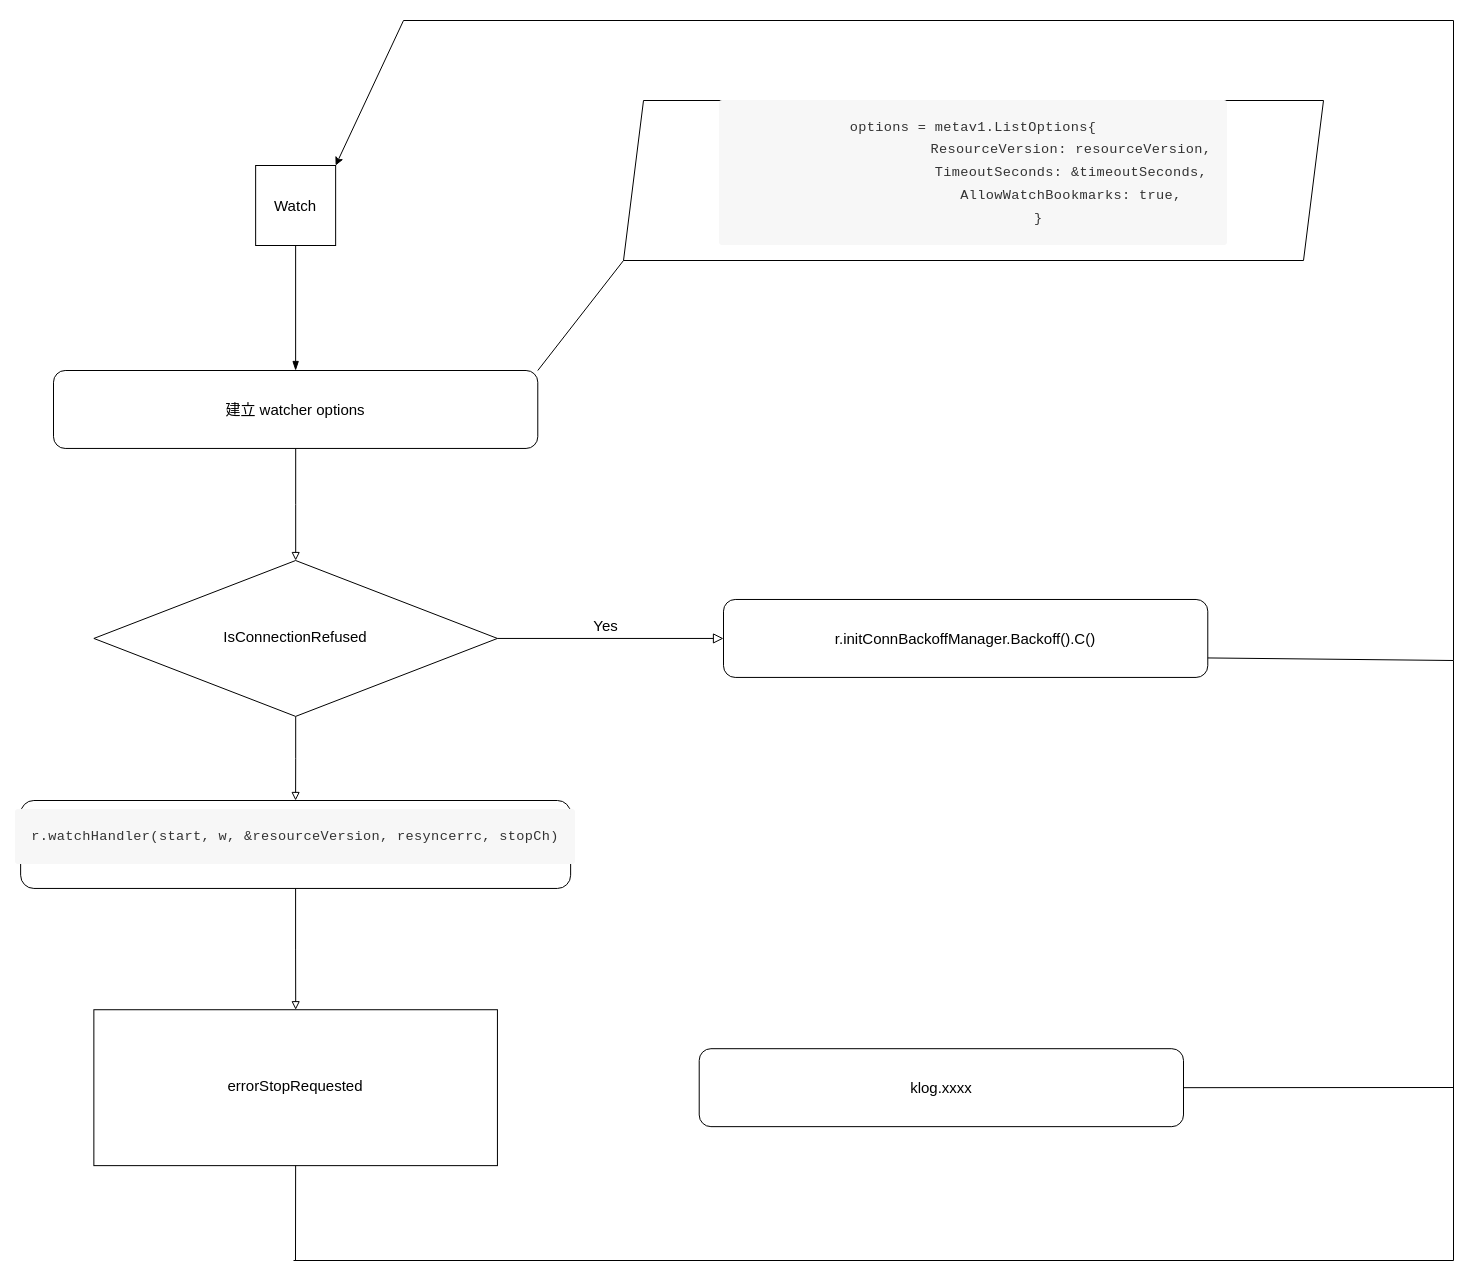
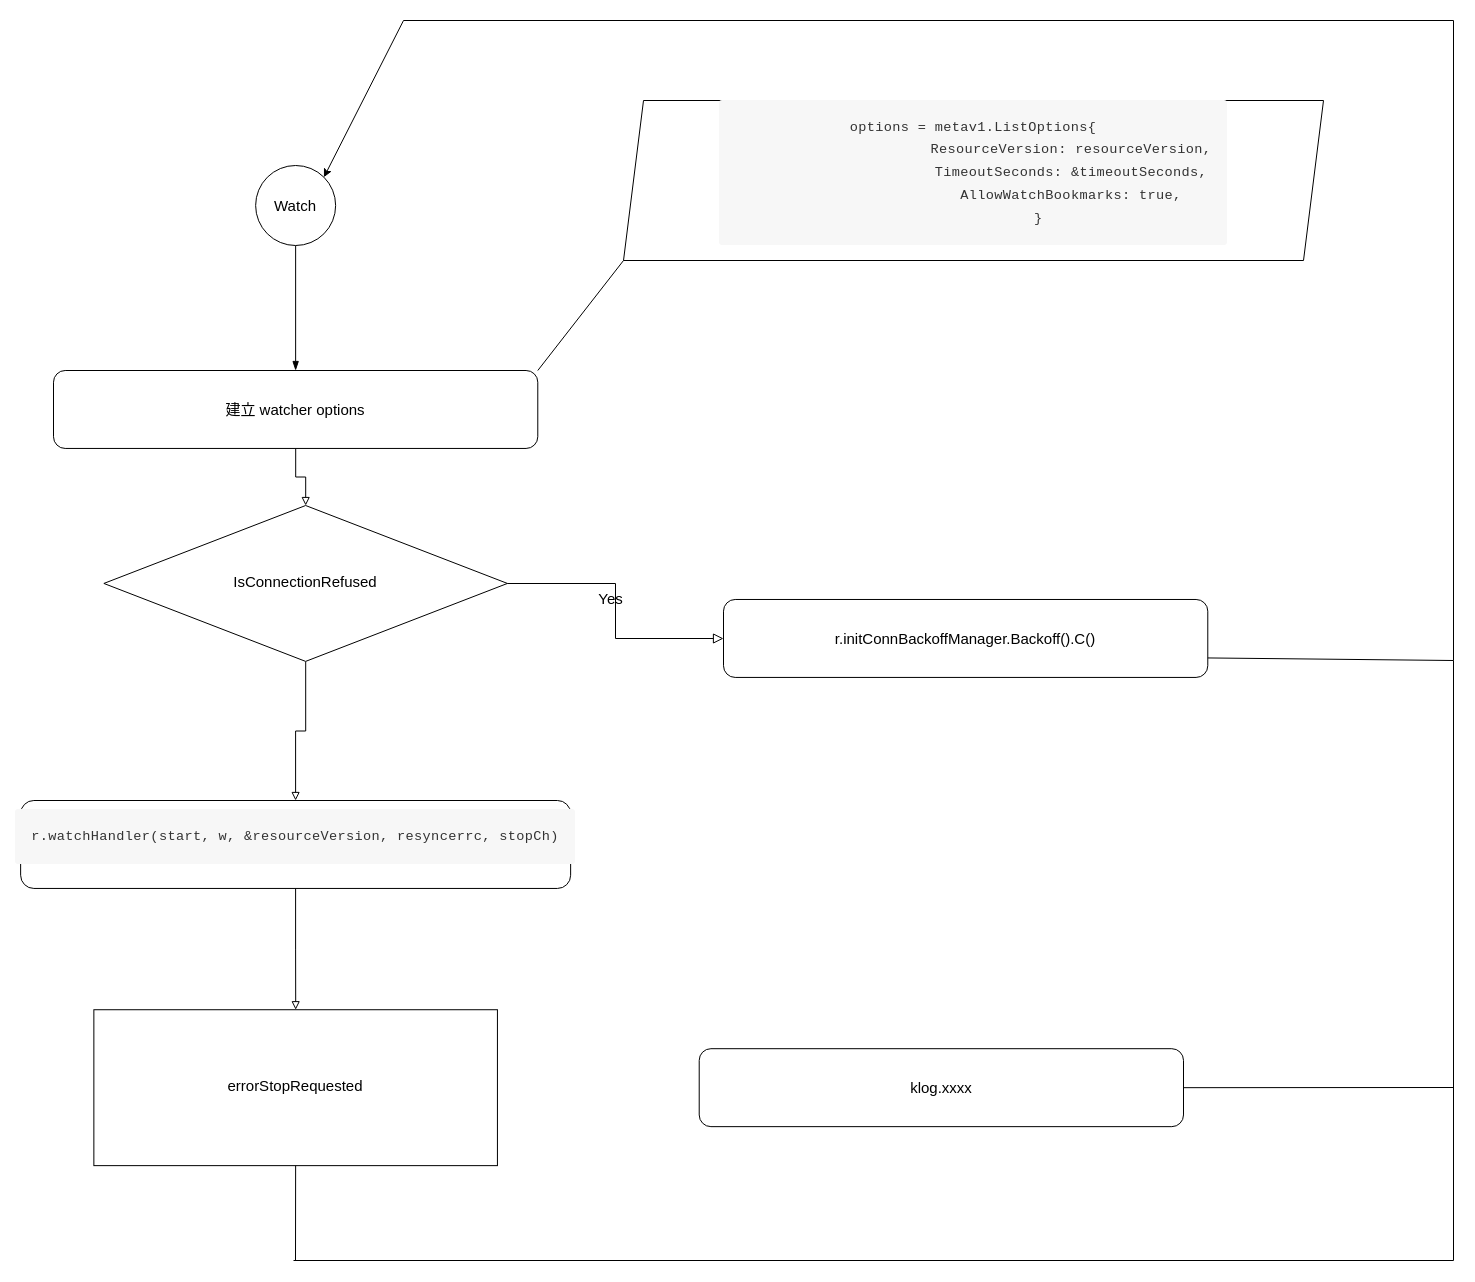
- <mxCell id="13" value="Watch" style="whiteSpace=wrap;html=1;aspect=fixed;fontSize=15;rounded=0;" vertex="1" parent="1"><mxGeometry x="255.14" y="165" width="80" height="80" as="geometry" /></mxCell>
+ <mxCell id="13" value="Watch" style="ellipse;whiteSpace=wrap;html=1;aspect=fixed;fontSize=15;" vertex="1" parent="1"><mxGeometry x="255.14" y="165" width="80" height="80" as="geometry" /></mxCell>
- <mxCell id="5" value="IsConnectionRefused" style="rhombus;whiteSpace=wrap;html=1;shadow=0;fontFamily=Helvetica;fontSize=15;align=center;strokeWidth=1;spacing=6;spacingTop=-4;" vertex="1" parent="1"><mxGeometry x="93.357" y="560.005" width="403.571" height="155.897" as="geometry" /></mxCell>
+ <mxCell id="5" value="IsConnectionRefused" style="rhombus;whiteSpace=wrap;html=1;shadow=0;fontFamily=Helvetica;fontSize=15;align=center;strokeWidth=1;spacing=6;spacingTop=-4;" vertex="1" parent="1"><mxGeometry x="103.357" y="505.005" width="403.571" height="155.897" as="geometry" /></mxCell>
